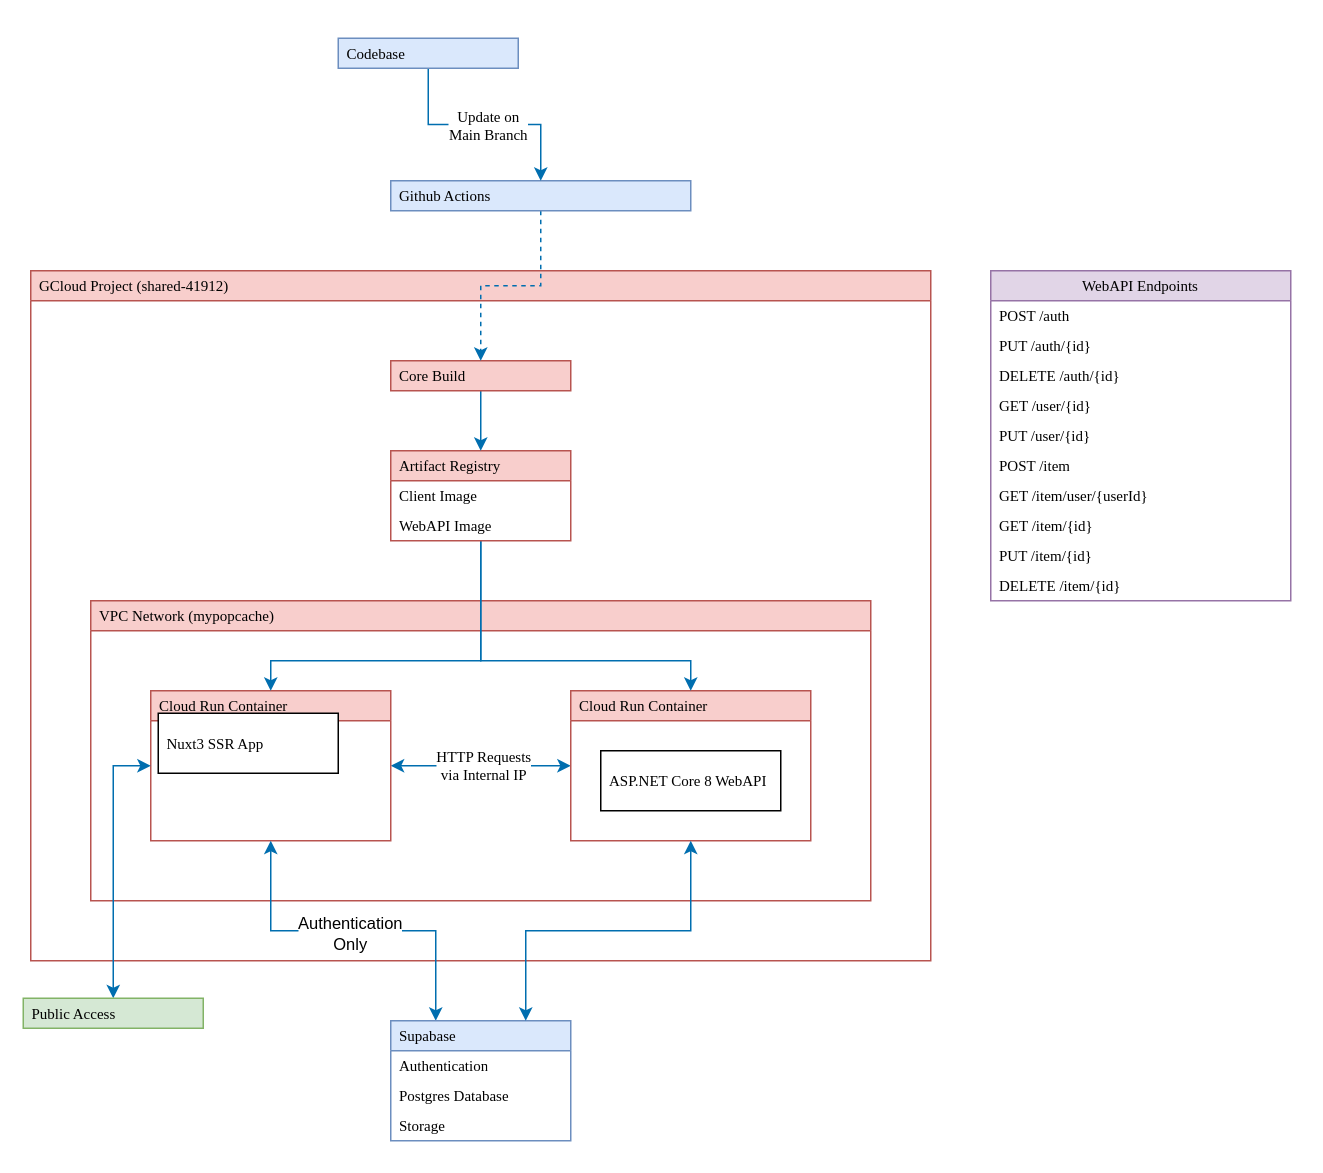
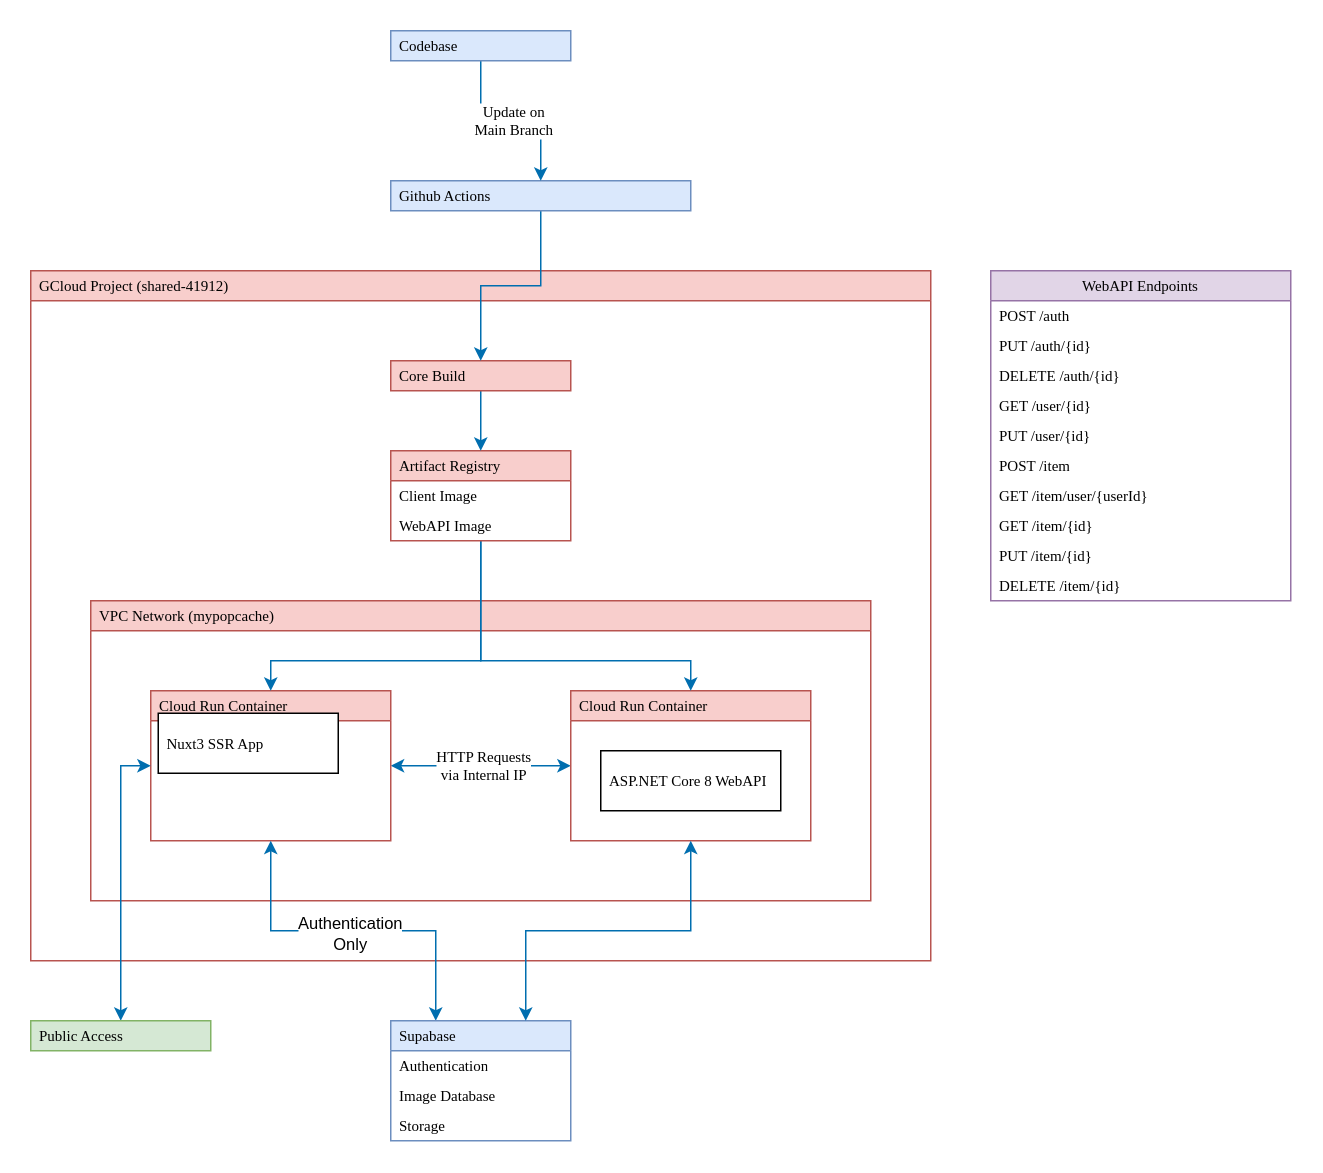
- <mxCell id="27" value="Codebase" style="rounded=0;whiteSpace=wrap;html=1;fontSize=10;fillColor=#dae8fc;strokeColor=#6c8ebf;fontFamily=Tahoma;align=left;spacingLeft=4;" parent="1" vertex="1"><mxGeometry x="225" y="25" width="120" height="20" as="geometry" /></mxCell>
+ <mxCell id="27" value="Codebase" style="rounded=0;whiteSpace=wrap;html=1;fontSize=10;fillColor=#dae8fc;strokeColor=#6c8ebf;fontFamily=Tahoma;align=left;spacingLeft=4;" parent="1" vertex="1"><mxGeometry x="260" y="20" width="120" height="20" as="geometry" /></mxCell>
- <mxCell id="24" style="edgeStyle=orthogonalEdgeStyle;rounded=0;orthogonalLoop=1;jettySize=auto;html=1;align=left;spacingLeft=4;fillColor=#1ba1e2;strokeColor=#006EAF;dashed=1;" parent="1" source="25" target="15" edge="1"><mxGeometry relative="1" as="geometry" /></mxCell>
+ <mxCell id="24" style="edgeStyle=orthogonalEdgeStyle;rounded=0;orthogonalLoop=1;jettySize=auto;html=1;align=left;spacingLeft=4;fillColor=#1ba1e2;strokeColor=#006EAF;" parent="1" source="25" target="15" edge="1"><mxGeometry relative="1" as="geometry" /></mxCell>
- <mxCell id="29" value="Public Access" style="rounded=0;whiteSpace=wrap;html=1;fontSize=10;fillColor=#d5e8d4;strokeColor=#82b366;fontFamily=Tahoma;align=left;spacingLeft=4;" parent="1" vertex="1"><mxGeometry x="15" y="665" width="120" height="20" as="geometry" /></mxCell>
+ <mxCell id="29" value="Public Access" style="rounded=0;whiteSpace=wrap;html=1;fontSize=10;fillColor=#d5e8d4;strokeColor=#82b366;fontFamily=Tahoma;align=left;spacingLeft=4;" parent="1" vertex="1"><mxGeometry x="20" y="680" width="120" height="20" as="geometry" /></mxCell>
- <mxCell id="21" value="Postgres Database" style="text;strokeColor=none;fillColor=none;align=left;verticalAlign=middle;spacingLeft=4;spacingRight=4;overflow=hidden;points=[[0,0.5],[1,0.5]];portConstraint=eastwest;rotatable=0;whiteSpace=wrap;html=1;fontSize=10;fontFamily=Tahoma;" parent="19" vertex="1"><mxGeometry y="40" width="120" height="20" as="geometry" /></mxCell>
+ <mxCell id="21" value="Image Database" style="text;strokeColor=none;fillColor=none;align=left;verticalAlign=middle;spacingLeft=4;spacingRight=4;overflow=hidden;points=[[0,0.5],[1,0.5]];portConstraint=eastwest;rotatable=0;whiteSpace=wrap;html=1;fontSize=10;fontFamily=Tahoma;" parent="19" vertex="1"><mxGeometry y="40" width="120" height="20" as="geometry" /></mxCell>
